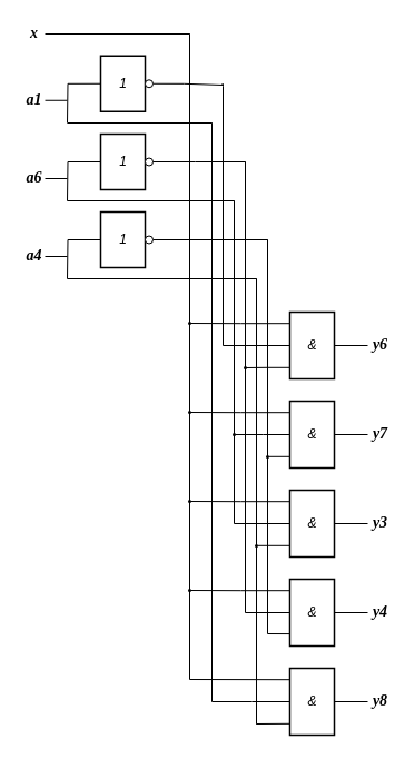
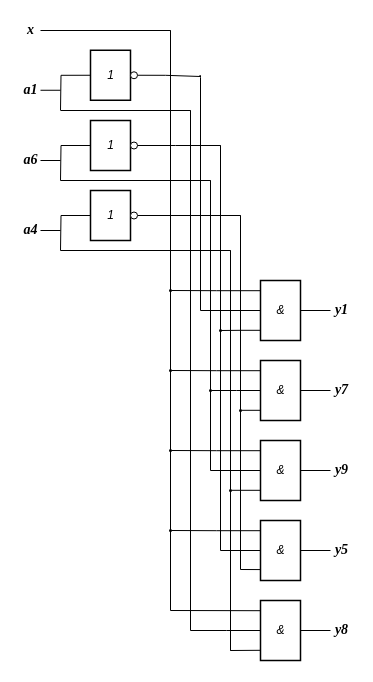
- <mxCell id="76" value="&lt;font style=&quot;font-size: 14px;&quot;&gt;&lt;span style=&quot;font-size: 14px;&quot;&gt;&lt;b style=&quot;font-size: 14px;&quot;&gt;y6&lt;/b&gt;&lt;/span&gt;&lt;/font&gt;" style="text;html=1;resizable=0;autosize=1;align=center;verticalAlign=middle;points=[];fillColor=none;strokeColor=none;rounded=0;fontStyle=2;imageWidth=20;spacing=0;spacingLeft=-5;spacingRight=-5;fontSize=14;fontFamily=Times New Roman;" parent="1" vertex="1"><mxGeometry x="331" y="300" width="20" height="20" as="geometry" /></mxCell>
+ <mxCell id="76" value="&lt;font style=&quot;font-size: 14px;&quot;&gt;&lt;span style=&quot;font-size: 14px;&quot;&gt;&lt;b style=&quot;font-size: 14px;&quot;&gt;y1&lt;/b&gt;&lt;/span&gt;&lt;/font&gt;" style="text;html=1;resizable=0;autosize=1;align=center;verticalAlign=middle;points=[];fillColor=none;strokeColor=none;rounded=0;fontStyle=2;imageWidth=20;spacing=0;spacingLeft=-5;spacingRight=-5;fontSize=14;fontFamily=Times New Roman;" parent="1" vertex="1"><mxGeometry x="331" y="300" width="20" height="20" as="geometry" /></mxCell>
- <mxCell id="78" value="&lt;font style=&quot;font-size: 14px;&quot;&gt;&lt;span style=&quot;font-size: 14px;&quot;&gt;&lt;b style=&quot;font-size: 14px;&quot;&gt;y3&lt;/b&gt;&lt;/span&gt;&lt;/font&gt;" style="text;html=1;resizable=0;autosize=1;align=center;verticalAlign=middle;points=[];fillColor=none;strokeColor=none;rounded=0;fontStyle=2;imageWidth=20;spacing=0;spacingLeft=-5;spacingRight=-5;fontFamily=Times New Roman;fontSize=14;" parent="1" vertex="1"><mxGeometry x="331" y="460" width="20" height="20" as="geometry" /></mxCell>
+ <mxCell id="78" value="&lt;font style=&quot;font-size: 14px;&quot;&gt;&lt;span style=&quot;font-size: 14px;&quot;&gt;&lt;b style=&quot;font-size: 14px;&quot;&gt;y9&lt;/b&gt;&lt;/span&gt;&lt;/font&gt;" style="text;html=1;resizable=0;autosize=1;align=center;verticalAlign=middle;points=[];fillColor=none;strokeColor=none;rounded=0;fontStyle=2;imageWidth=20;spacing=0;spacingLeft=-5;spacingRight=-5;fontFamily=Times New Roman;fontSize=14;" parent="1" vertex="1"><mxGeometry x="331" y="460" width="20" height="20" as="geometry" /></mxCell>
- <mxCell id="79" value="&lt;font style=&quot;font-size: 14px;&quot;&gt;&lt;span style=&quot;font-size: 14px;&quot;&gt;&lt;b style=&quot;font-size: 14px;&quot;&gt;y4&lt;/b&gt;&lt;/span&gt;&lt;/font&gt;" style="text;html=1;resizable=0;autosize=1;align=center;verticalAlign=middle;points=[];fillColor=none;strokeColor=none;rounded=0;fontStyle=2;imageWidth=20;spacing=0;spacingLeft=-5;spacingRight=-5;fontSize=14;fontFamily=Times New Roman;" parent="1" vertex="1"><mxGeometry x="331" y="540" width="20" height="20" as="geometry" /></mxCell>
+ <mxCell id="79" value="&lt;font style=&quot;font-size: 14px;&quot;&gt;&lt;span style=&quot;font-size: 14px;&quot;&gt;&lt;b style=&quot;font-size: 14px;&quot;&gt;y5&lt;/b&gt;&lt;/span&gt;&lt;/font&gt;" style="text;html=1;resizable=0;autosize=1;align=center;verticalAlign=middle;points=[];fillColor=none;strokeColor=none;rounded=0;fontStyle=2;imageWidth=20;spacing=0;spacingLeft=-5;spacingRight=-5;fontSize=14;fontFamily=Times New Roman;" parent="1" vertex="1"><mxGeometry x="331" y="540" width="20" height="20" as="geometry" /></mxCell>
